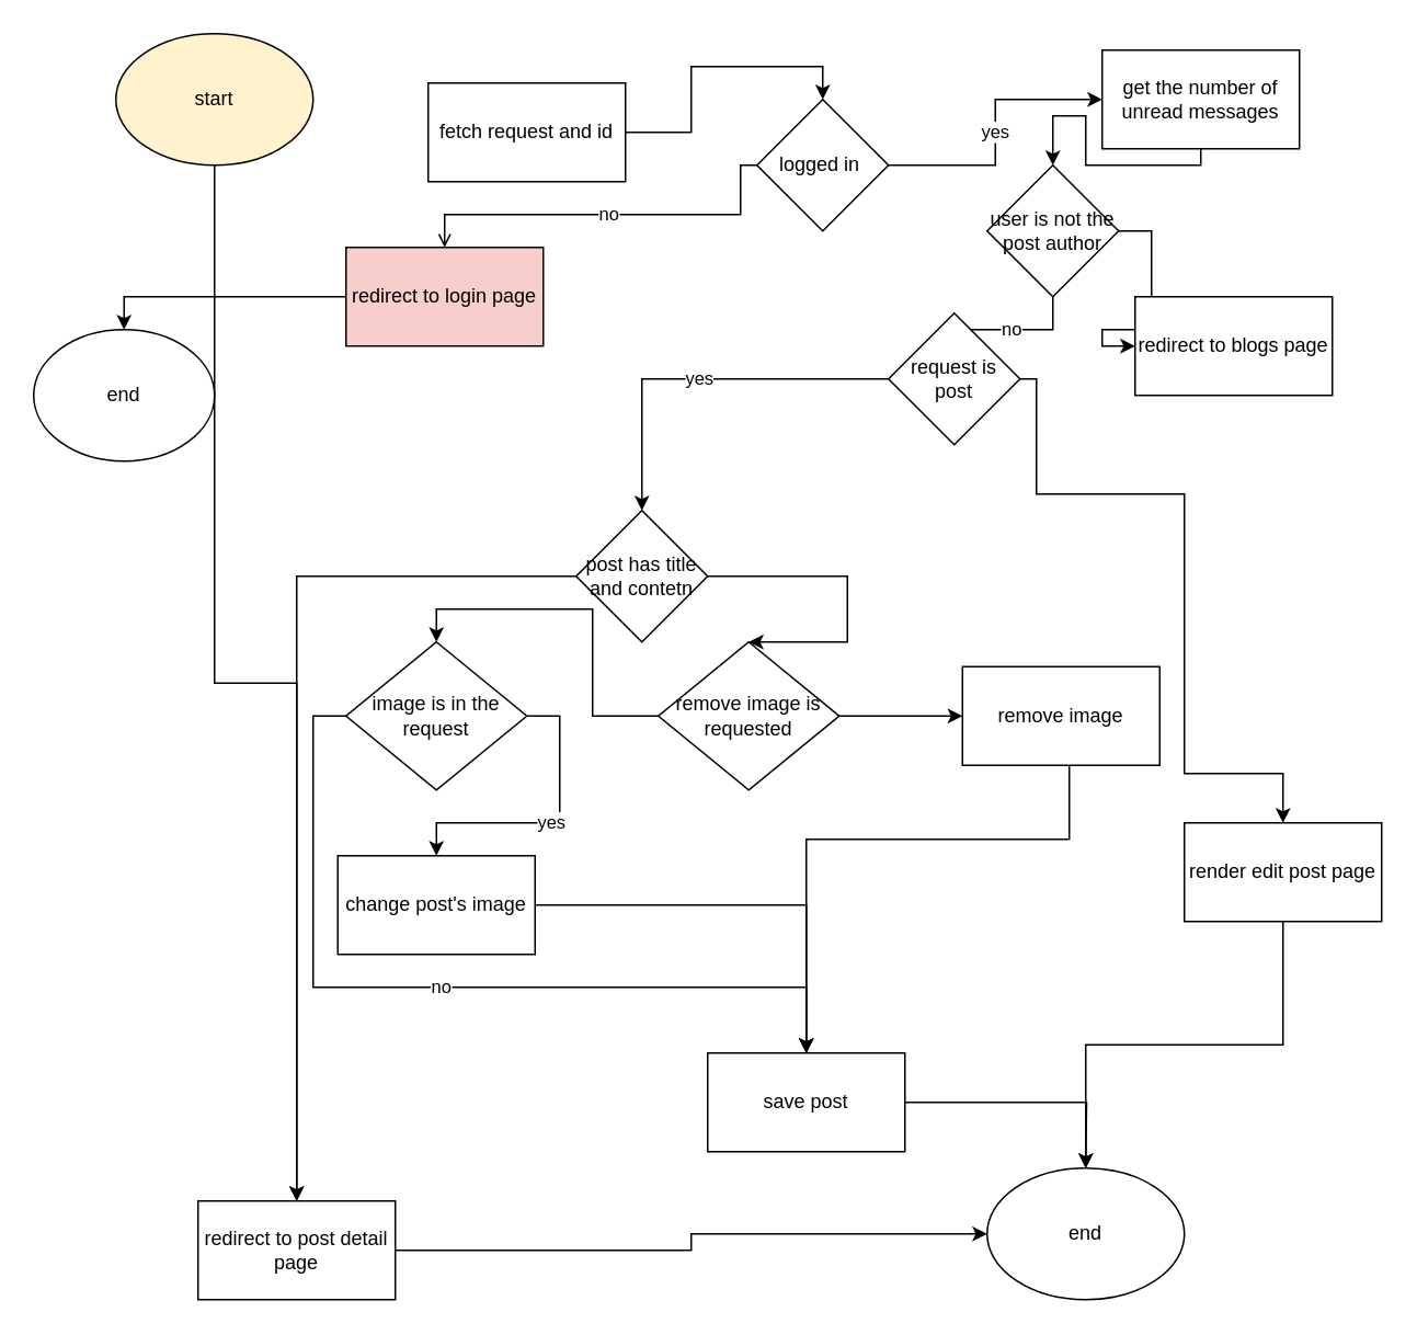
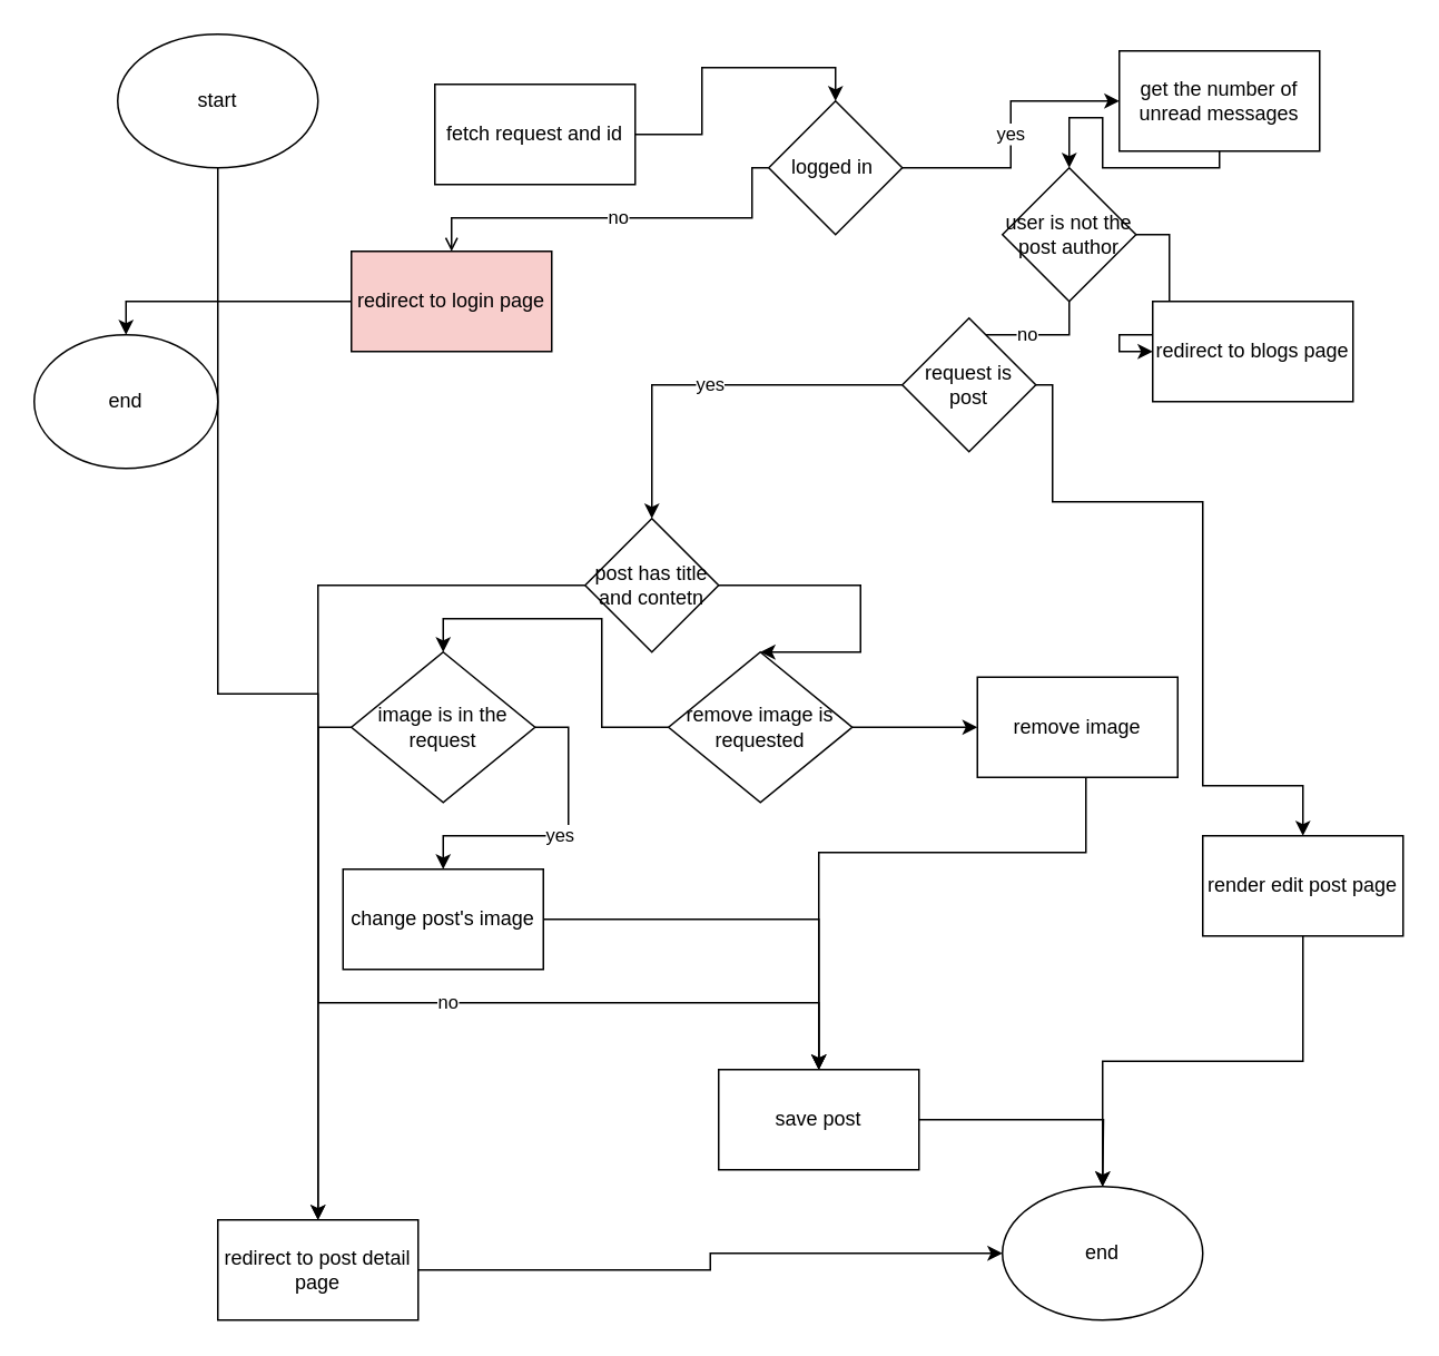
- <mxCell id="4" value="start" style="ellipse;whiteSpace=wrap;html=1;fillColor=#fff2cc;" vertex="1" parent="1"><mxGeometry x="70" y="20" width="120" height="80" as="geometry" /></mxCell>
+ <mxCell id="4" value="start" style="ellipse;whiteSpace=wrap;html=1;" vertex="1" parent="1"><mxGeometry x="70" y="20" width="120" height="80" as="geometry" /></mxCell>
- <mxCell id="33" value="redirect to post detail page" style="rounded=0;whiteSpace=wrap;html=1;" vertex="1" parent="1"><mxGeometry x="120" y="730" width="120" height="60" as="geometry" /></mxCell>
+ <mxCell id="33" value="redirect to post detail page" style="rounded=0;whiteSpace=wrap;html=1;" vertex="1" parent="1"><mxGeometry x="130" y="730" width="120" height="60" as="geometry" /></mxCell>
